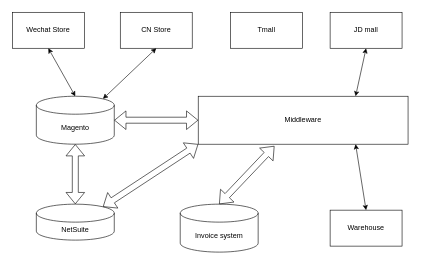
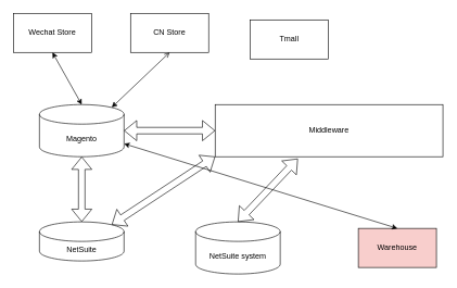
- <mxCell id="4" value="Tmall" style="rounded=0;whiteSpace=wrap;html=1;" vertex="1" parent="1"><mxGeometry x="384" y="20" width="120" height="60" as="geometry" /></mxCell>
+ <mxCell id="4" value="Tmall" style="rounded=0;whiteSpace=wrap;html=1;" vertex="1" parent="1"><mxGeometry x="384" y="30" width="120" height="60" as="geometry" /></mxCell>
- <mxCell id="5" value="JD mall" style="rounded=0;whiteSpace=wrap;html=1;" vertex="1" parent="1"><mxGeometry x="550" y="20" width="120" height="60" as="geometry" /></mxCell>
- <mxCell id="9" value="" style="endArrow=classic;startArrow=classic;html=1;entryX=0.5;entryY=1;entryDx=0;entryDy=0;exitX=0.855;exitY=0;exitDx=0;exitDy=4.35;exitPerimeter=0;" edge="1" parent="1" source="2" target="3"><mxGeometry width="50" height="50" relative="1" as="geometry"><mxPoint x="390" y="290" as="sourcePoint" /><mxPoint x="440" y="240" as="targetPoint" /><Array as="points" /></mxGeometry></mxCell>
+ <mxCell id="9" value="" style="endArrow=open;startArrow=classic;html=1;entryX=0.5;entryY=1;entryDx=0;entryDy=0;exitX=0.855;exitY=0;exitDx=0;exitDy=4.35;exitPerimeter=0;" edge="1" parent="1" source="2" target="3"><mxGeometry width="50" height="50" relative="1" as="geometry"><mxPoint x="390" y="290" as="sourcePoint" /><mxPoint x="440" y="240" as="targetPoint" /><Array as="points" /></mxGeometry></mxCell>
- <mxCell id="14" value="" style="endArrow=classic;startArrow=classic;html=1;entryX=0.5;entryY=1;entryDx=0;entryDy=0;exitX=0.75;exitY=0;exitDx=0;exitDy=0;" edge="1" parent="1" source="6" target="5"><mxGeometry width="50" height="50" relative="1" as="geometry"><mxPoint x="390" y="290" as="sourcePoint" /><mxPoint x="440" y="240" as="targetPoint" /></mxGeometry></mxCell>
- <mxCell id="18" value="" style="endArrow=classic;startArrow=classic;html=1;entryX=0.75;entryY=1;entryDx=0;entryDy=0;exitX=0.5;exitY=0;exitDx=0;exitDy=0;" edge="1" parent="1" source="17" target="6"><mxGeometry width="50" height="50" relative="1" as="geometry"><mxPoint x="390" y="290" as="sourcePoint" /><mxPoint x="440" y="240" as="targetPoint" /></mxGeometry></mxCell>
+ <mxCell id="18" value="" style="endArrow=classic;startArrow=classic;html=1;exitX=0.5;exitY=0;exitDx=0;exitDy=0;" edge="1" parent="1" source="17" target="2"><mxGeometry width="50" height="50" relative="1" as="geometry"><mxPoint x="390" y="290" as="sourcePoint" /><mxPoint x="440" y="240" as="targetPoint" /></mxGeometry></mxCell>
- <mxCell id="17" value="Warehouse" style="rounded=0;whiteSpace=wrap;html=1;" vertex="1" parent="1"><mxGeometry x="550" y="350" width="120" height="60" as="geometry" /></mxCell>
+ <mxCell id="17" value="Warehouse" style="rounded=0;whiteSpace=wrap;html=1;fillColor=#f8cecc;" vertex="1" parent="1"><mxGeometry x="550" y="350" width="120" height="60" as="geometry" /></mxCell>
- <mxCell id="15" value="Invoice system" style="shape=cylinder3;whiteSpace=wrap;html=1;boundedLbl=1;backgroundOutline=1;size=15;" vertex="1" parent="1"><mxGeometry x="300" y="340" width="130" height="80" as="geometry" /></mxCell>
+ <mxCell id="15" value="NetSuite system" style="shape=cylinder3;whiteSpace=wrap;html=1;boundedLbl=1;backgroundOutline=1;size=15;" vertex="1" parent="1"><mxGeometry x="300" y="340" width="130" height="80" as="geometry" /></mxCell>
